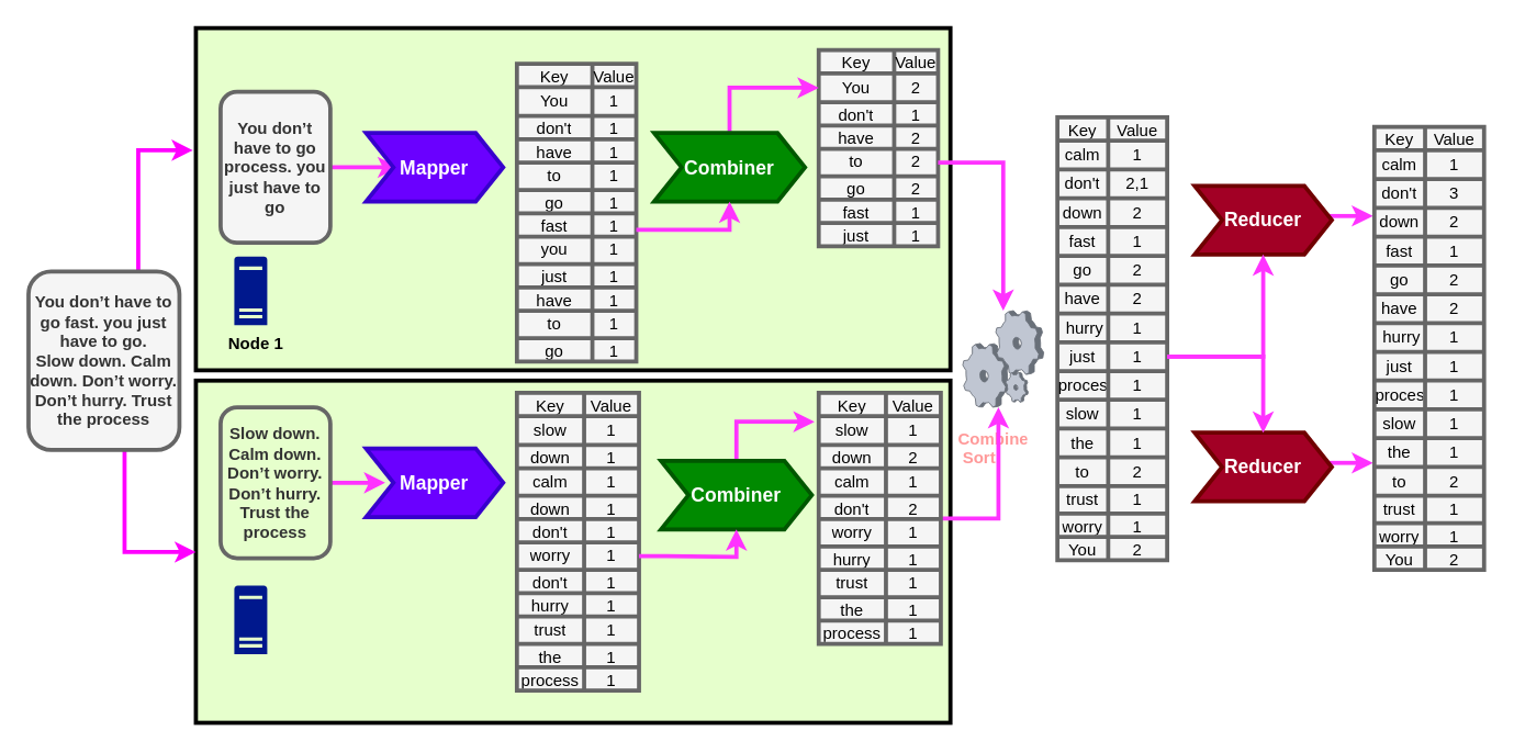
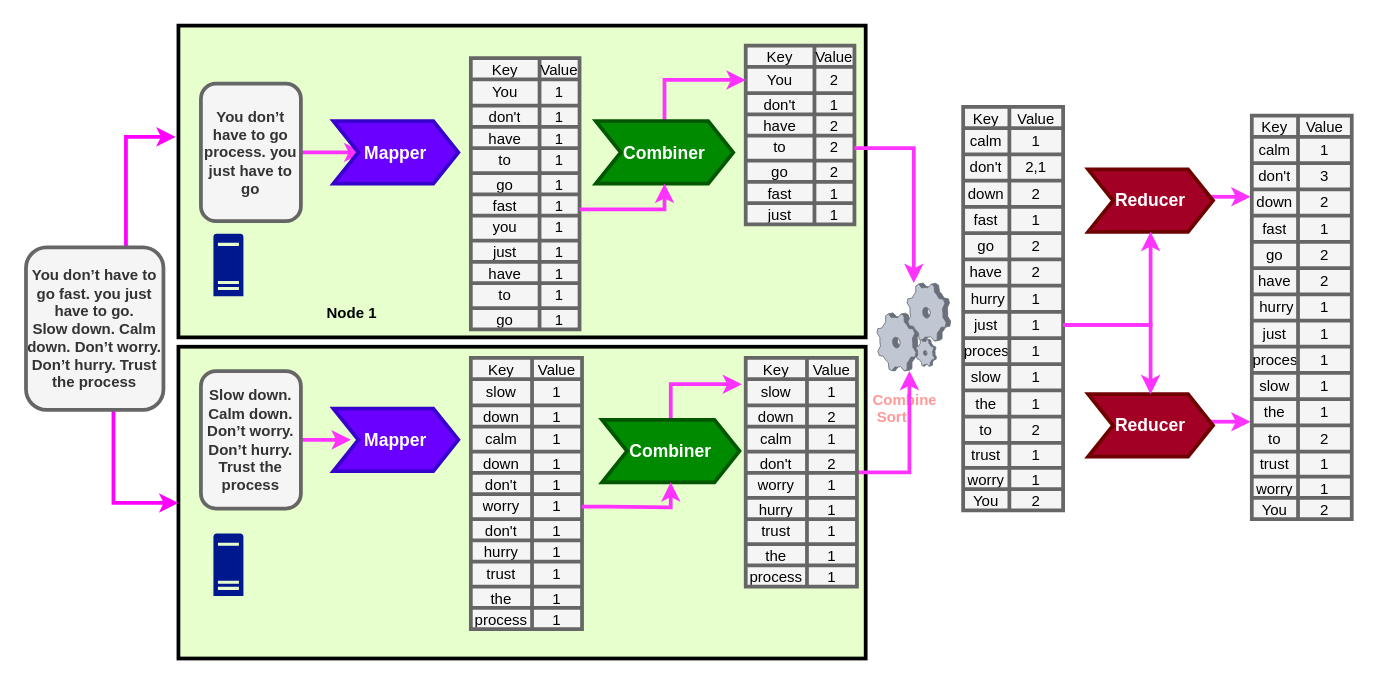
- <mxCell id="89" value="Node 1" style="text;strokeColor=none;fillColor=none;align=left;verticalAlign=top;spacingLeft=4;spacingRight=4;overflow=hidden;rotatable=0;points=[[0,0.5],[1,0.5]];portConstraint=eastwest;fontStyle=1;strokeWidth=3;" vertex="1" parent="1"><mxGeometry x="160" y="236.5" width="60" height="26" as="geometry" /></mxCell>
+ <mxCell id="89" value="Node 1" style="text;strokeColor=none;fillColor=none;align=left;verticalAlign=top;spacingLeft=4;spacingRight=4;overflow=hidden;rotatable=0;points=[[0,0.5],[1,0.5]];portConstraint=eastwest;fontStyle=1;strokeWidth=3;" vertex="1" parent="1"><mxGeometry x="255" y="236.5" width="60" height="26" as="geometry" /></mxCell>
- <mxCell id="7" value="&lt;b&gt;Slow down. Calm down. Don’t worry. Don’t hurry. Trust the process&lt;/b&gt;" style="rounded=1;whiteSpace=wrap;html=1;strokeWidth=3;fillColor=#e6ffcc;strokeColor=#666666;fontColor=#333333;" vertex="1" parent="1"><mxGeometry x="160" y="296.5" width="80" height="110" as="geometry" /></mxCell>
+ <mxCell id="7" value="&lt;b&gt;Slow down. Calm down. Don’t worry. Don’t hurry. Trust the process&lt;/b&gt;" style="rounded=1;whiteSpace=wrap;html=1;strokeWidth=3;fillColor=#f5f5f5;strokeColor=#666666;fontColor=#333333;" vertex="1" parent="1"><mxGeometry x="160" y="296.5" width="80" height="110" as="geometry" /></mxCell>
